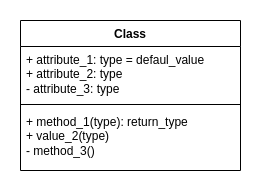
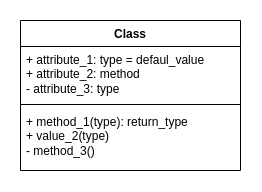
- <mxCell id="3" value="+ attribute_1: type = defaul_value&lt;div&gt;+ attribute_2: type&lt;/div&gt;&lt;div&gt;- attribute_3: type&lt;br&gt;&lt;/div&gt;" style="text;strokeColor=none;fillColor=none;align=left;verticalAlign=top;spacingLeft=4;spacingRight=4;overflow=hidden;rotatable=0;points=[[0,0.5],[1,0.5]];portConstraint=eastwest;whiteSpace=wrap;html=1;" vertex="1" parent="2"><mxGeometry y="26" width="220" height="54" as="geometry" /></mxCell>
+ <mxCell id="3" value="+ attribute_1: type = defaul_value&lt;div&gt;+ attribute_2: method&lt;/div&gt;&lt;div&gt;- attribute_3: type&lt;br&gt;&lt;/div&gt;" style="text;strokeColor=none;fillColor=none;align=left;verticalAlign=top;spacingLeft=4;spacingRight=4;overflow=hidden;rotatable=0;points=[[0,0.5],[1,0.5]];portConstraint=eastwest;whiteSpace=wrap;html=1;" vertex="1" parent="2"><mxGeometry y="26" width="220" height="54" as="geometry" /></mxCell>
